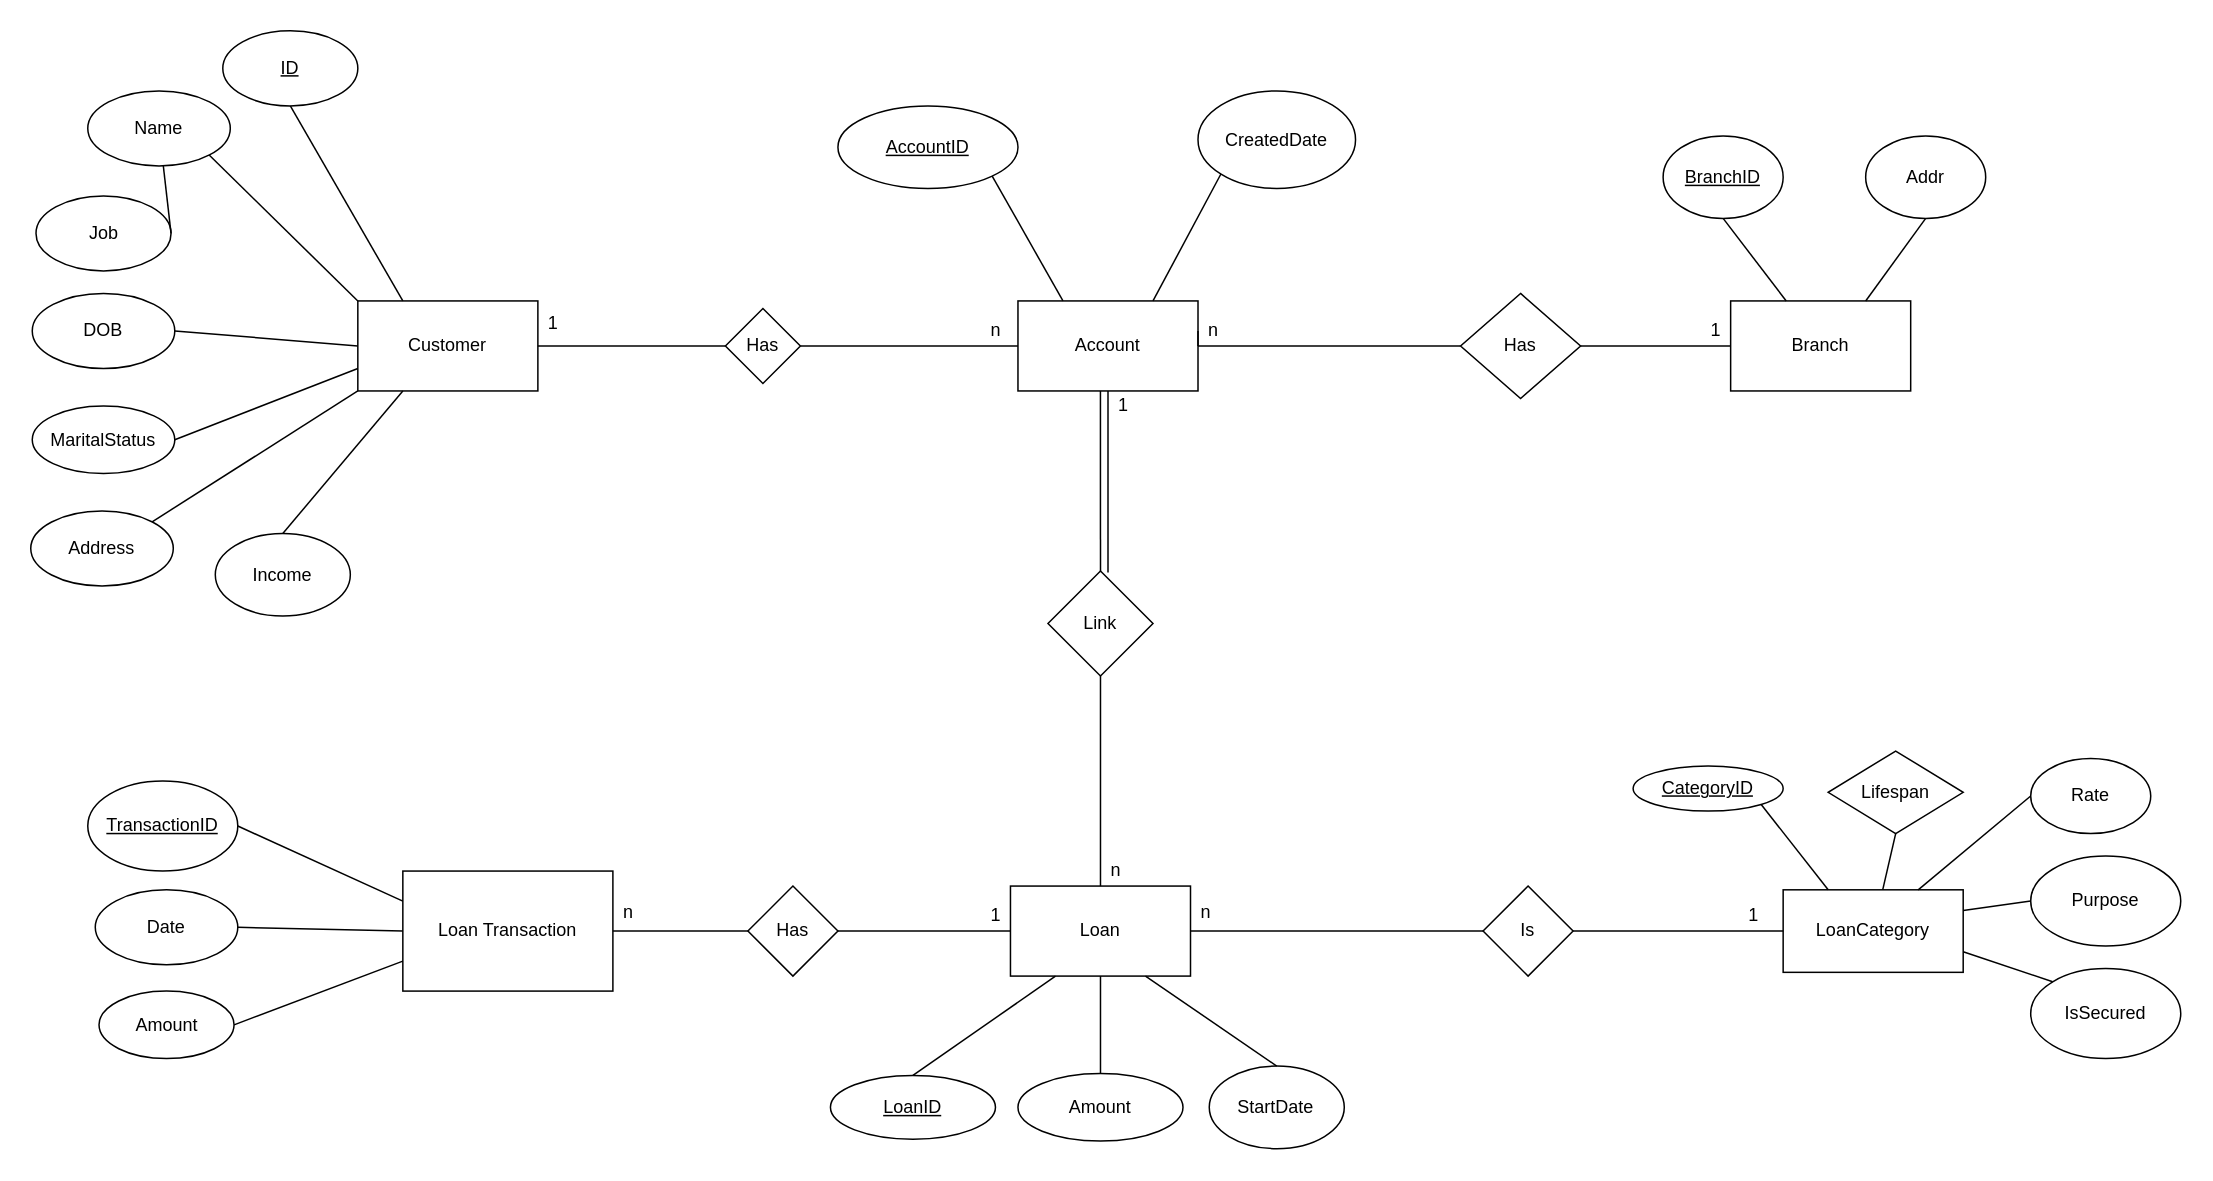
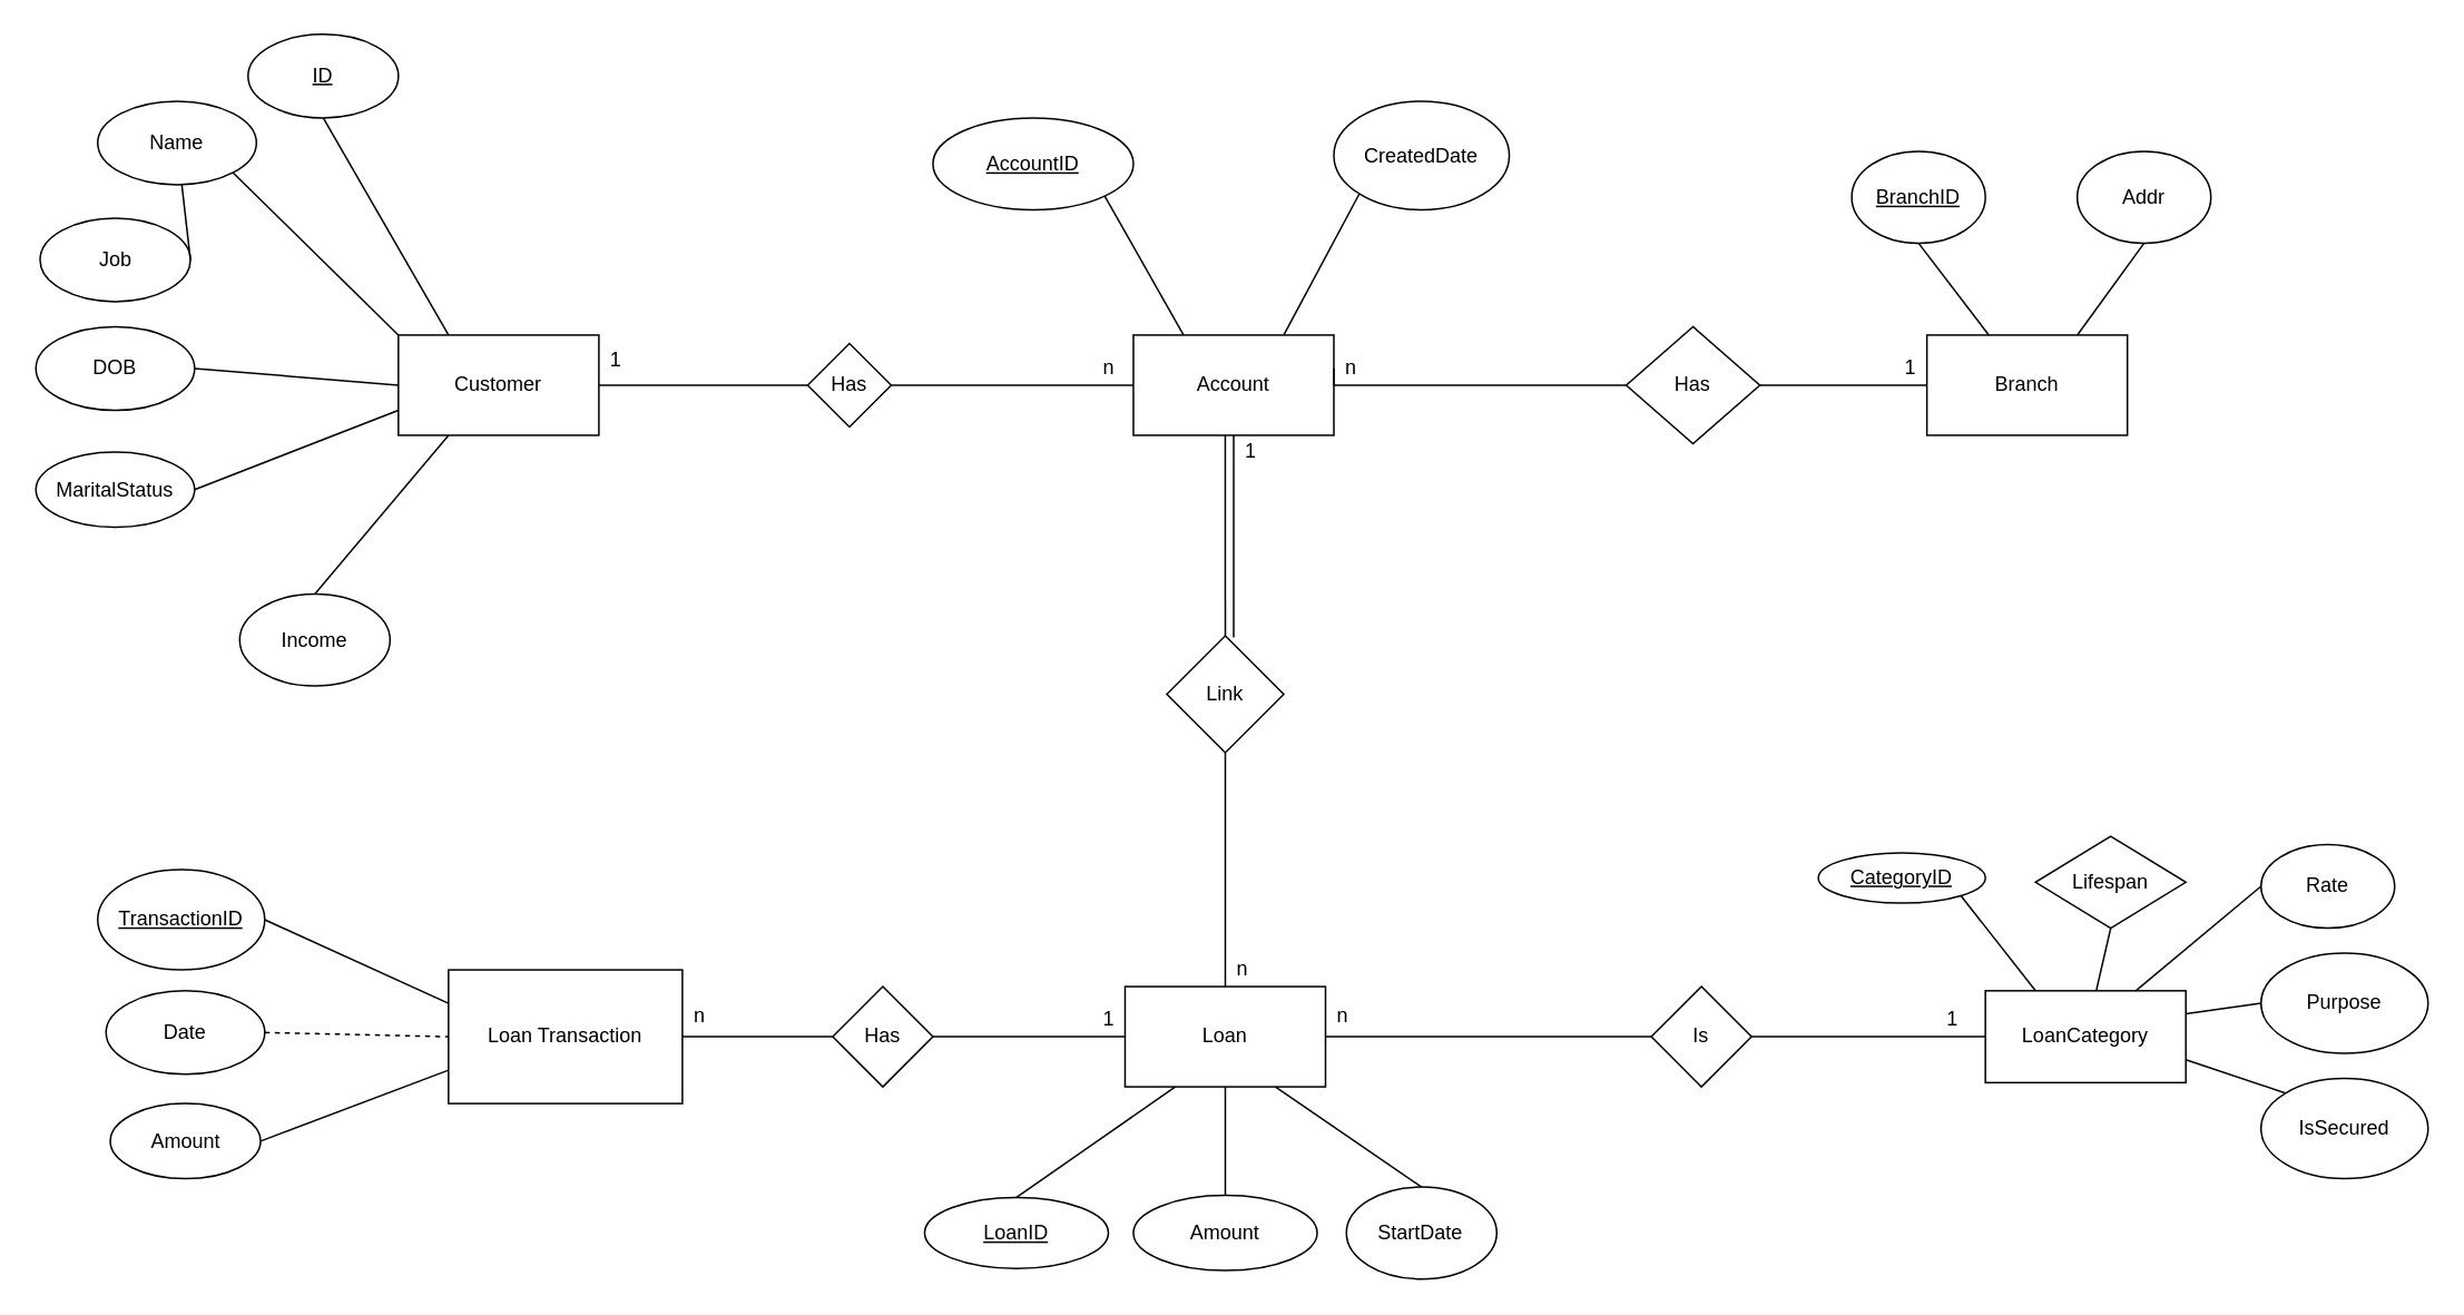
- <mxCell id="44" value="" style="endArrow=none;html=1;exitX=1;exitY=0;exitDx=0;exitDy=0;entryX=0;entryY=1;entryDx=0;entryDy=0;" parent="1" source="40" target="5" edge="1"><mxGeometry width="50" height="50" relative="1" as="geometry"><mxPoint x="318" y="110" as="sourcePoint" /><mxPoint x="368" y="60" as="targetPoint" /></mxGeometry></mxCell>
- <mxCell id="40" value="Address" style="ellipse;whiteSpace=wrap;html=1;" parent="1" vertex="1"><mxGeometry x="20" y="340" width="95" height="50" as="geometry" /></mxCell>
- <mxCell id="29" value="" style="endArrow=none;html=1;exitX=1;exitY=0.5;exitDx=0;exitDy=0;entryX=0;entryY=0.5;entryDx=0;entryDy=0;" parent="1" source="27" target="2" edge="1"><mxGeometry width="50" height="50" relative="1" as="geometry"><mxPoint x="678" y="587.5" as="sourcePoint" /><mxPoint x="728" y="537.5" as="targetPoint" /></mxGeometry></mxCell>
+ <mxCell id="29" value="" style="endArrow=none;html=1;exitX=1;exitY=0.5;exitDx=0;exitDy=0;entryX=0;entryY=0.5;entryDx=0;entryDy=0;dashed=1;" parent="1" source="27" target="2" edge="1"><mxGeometry width="50" height="50" relative="1" as="geometry"><mxPoint x="678" y="587.5" as="sourcePoint" /><mxPoint x="728" y="537.5" as="targetPoint" /></mxGeometry></mxCell>
